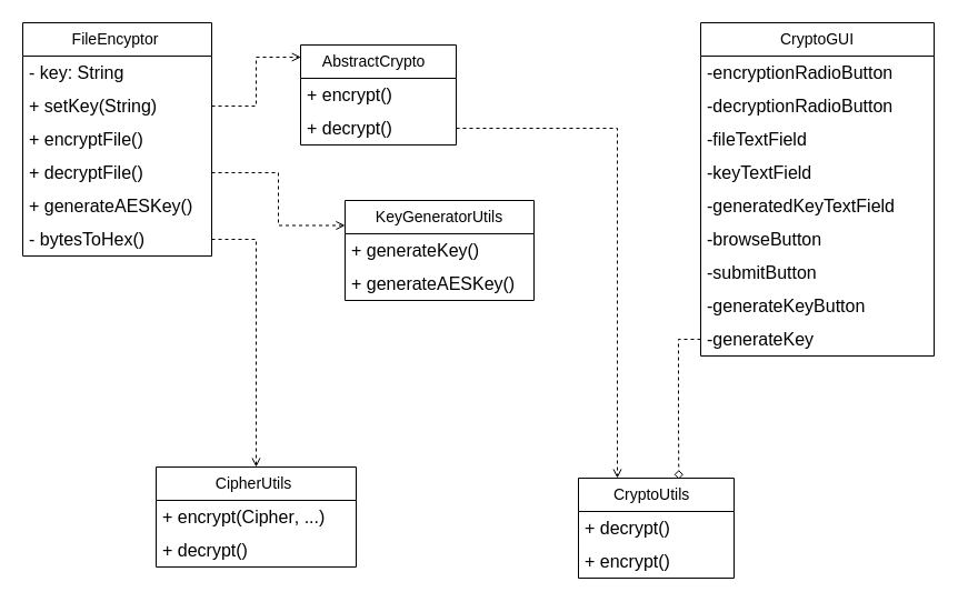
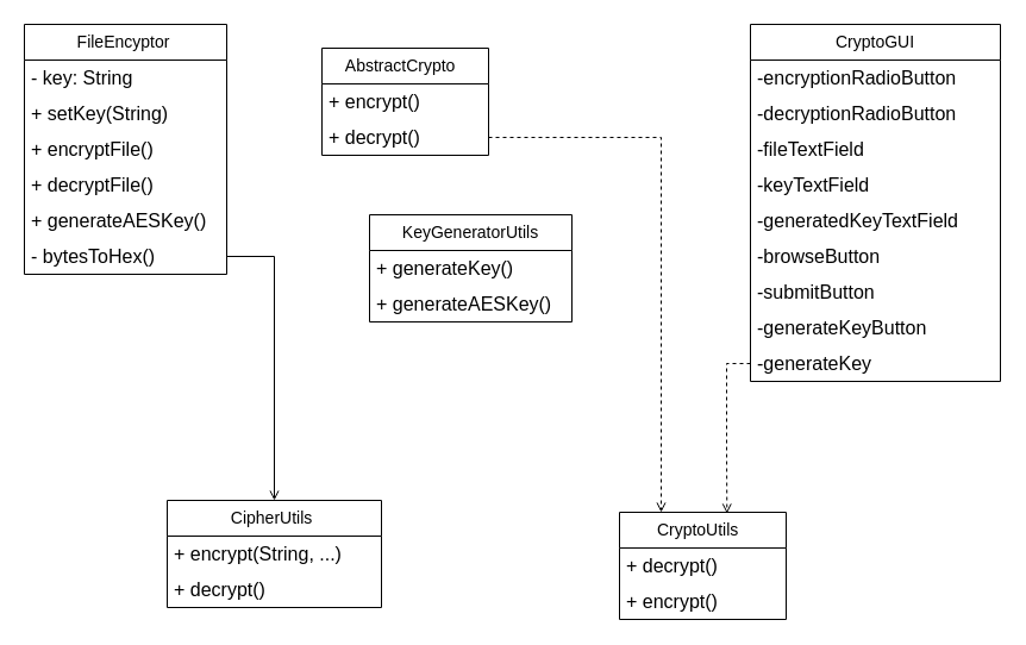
- <mxCell id="32" style="edgeStyle=orthogonalEdgeStyle;rounded=0;orthogonalLoop=1;jettySize=auto;html=1;exitX=1;exitY=0.5;exitDx=0;exitDy=0;entryX=0.002;entryY=0.122;entryDx=0;entryDy=0;entryPerimeter=0;dashed=1;endArrow=open;endFill=0;" edge="1" parent="1" source="4" target="25"><mxGeometry relative="1" as="geometry" /></mxCell>
- <mxCell id="31" style="edgeStyle=orthogonalEdgeStyle;rounded=0;orthogonalLoop=1;jettySize=auto;html=1;exitX=1;exitY=0.5;exitDx=0;exitDy=0;entryX=0;entryY=0.25;entryDx=0;entryDy=0;dashed=1;endArrow=open;endFill=0;" edge="1" parent="1" source="6" target="9"><mxGeometry relative="1" as="geometry" /></mxCell>
- <mxCell id="33" style="edgeStyle=orthogonalEdgeStyle;rounded=0;orthogonalLoop=1;jettySize=auto;html=1;exitX=1;exitY=0.5;exitDx=0;exitDy=0;entryX=0.5;entryY=0;entryDx=0;entryDy=0;endArrow=open;endFill=0;dashed=1;" edge="1" parent="1" source="8" target="28"><mxGeometry relative="1" as="geometry" /></mxCell>
+ <mxCell id="33" style="edgeStyle=orthogonalEdgeStyle;rounded=0;orthogonalLoop=1;jettySize=auto;html=1;exitX=1;exitY=0.5;exitDx=0;exitDy=0;entryX=0.5;entryY=0;entryDx=0;entryDy=0;endArrow=open;endFill=0;dashed=0;" edge="1" parent="1" source="8" target="28"><mxGeometry relative="1" as="geometry" /></mxCell>
- <mxCell id="34" style="edgeStyle=orthogonalEdgeStyle;rounded=0;orthogonalLoop=1;jettySize=auto;html=1;exitX=0;exitY=0.5;exitDx=0;exitDy=0;entryX=0.645;entryY=0.011;entryDx=0;entryDy=0;entryPerimeter=0;endArrow=diamond;endFill=0;dashed=1;" edge="1" parent="1" source="24" target="12"><mxGeometry relative="1" as="geometry" /></mxCell>
+ <mxCell id="34" style="edgeStyle=orthogonalEdgeStyle;rounded=0;orthogonalLoop=1;jettySize=auto;html=1;exitX=0;exitY=0.5;exitDx=0;exitDy=0;entryX=0.645;entryY=0.011;entryDx=0;entryDy=0;entryPerimeter=0;endArrow=open;endFill=0;dashed=1;" edge="1" parent="1" source="24" target="12"><mxGeometry relative="1" as="geometry" /></mxCell>
- <mxCell id="29" value="&lt;font style=&quot;font-size: 16px;&quot;&gt;+ &lt;span style=&quot;line-height: 106%; font-family: Calibri, sans-serif;&quot; lang=&quot;EN-US&quot;&gt;encrypt&lt;/span&gt;&lt;span style=&quot;font-family: Calibri, sans-serif;&quot;&gt;(&lt;/span&gt;&lt;span style=&quot;line-height: 106%; font-family: Calibri, sans-serif;&quot; lang=&quot;EN-US&quot;&gt;Cipher&lt;/span&gt;&lt;span style=&quot;font-family: Calibri, sans-serif;&quot;&gt;, ...)&amp;nbsp;&lt;/span&gt;&lt;/font&gt;" style="text;strokeColor=none;fillColor=none;align=left;verticalAlign=middle;spacingLeft=4;spacingRight=4;overflow=hidden;points=[[0,0.5],[1,0.5]];portConstraint=eastwest;rotatable=0;whiteSpace=wrap;html=1;" vertex="1" parent="28"><mxGeometry y="30" width="180" height="30" as="geometry" /></mxCell>
+ <mxCell id="29" value="&lt;font style=&quot;font-size: 16px;&quot;&gt;+ &lt;span style=&quot;line-height: 106%; font-family: Calibri, sans-serif;&quot; lang=&quot;EN-US&quot;&gt;encrypt&lt;/span&gt;&lt;span style=&quot;font-family: Calibri, sans-serif;&quot;&gt;(&lt;/span&gt;&lt;span style=&quot;line-height: 106%; font-family: Calibri, sans-serif;&quot; lang=&quot;EN-US&quot;&gt;String&lt;/span&gt;&lt;span style=&quot;font-family: Calibri, sans-serif;&quot;&gt;, ...)&amp;nbsp;&lt;/span&gt;&lt;/font&gt;" style="text;strokeColor=none;fillColor=none;align=left;verticalAlign=middle;spacingLeft=4;spacingRight=4;overflow=hidden;points=[[0,0.5],[1,0.5]];portConstraint=eastwest;rotatable=0;whiteSpace=wrap;html=1;" vertex="1" parent="28"><mxGeometry y="30" width="180" height="30" as="geometry" /></mxCell>
